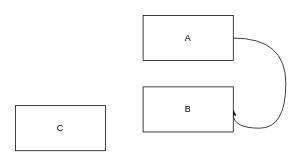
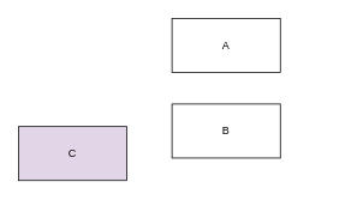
- <mxCell id="2" style="edgeStyle=orthogonalEdgeStyle;rounded=0;orthogonalLoop=1;jettySize=auto;html=1;exitX=1;exitY=0.5;exitDx=0;exitDy=0;entryX=1;entryY=0.5;entryDx=0;entryDy=0;curved=1;" edge="1" parent="1" source="3" target="4"><mxGeometry relative="1" as="geometry"><Array as="points"><mxPoint x="380" y="50" /><mxPoint x="380" y="170" /></Array></mxGeometry></mxCell>
- <mxCell id="5" value="C" style="rounded=0;whiteSpace=wrap;html=1;" vertex="1" parent="1"><mxGeometry x="20" y="140" width="120" height="60" as="geometry" /></mxCell>
+ <mxCell id="5" value="C" style="rounded=0;whiteSpace=wrap;html=1;fillColor=#e1d5e7;" vertex="1" parent="1"><mxGeometry x="20" y="140" width="120" height="60" as="geometry" /></mxCell>
